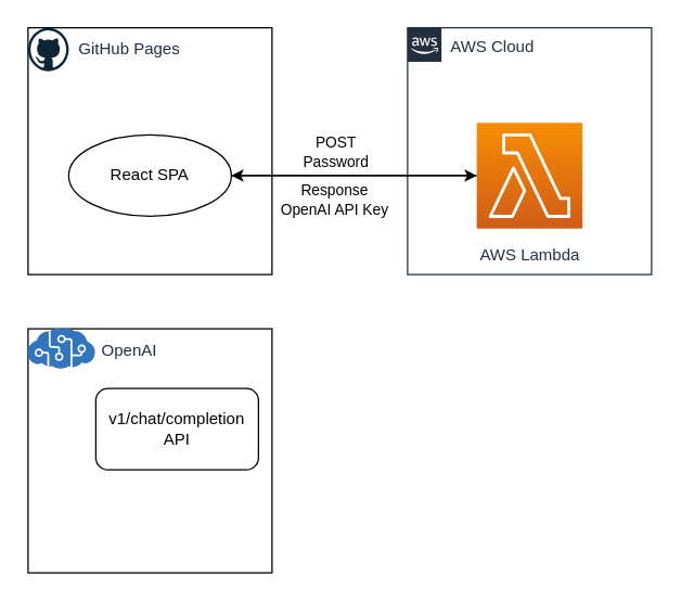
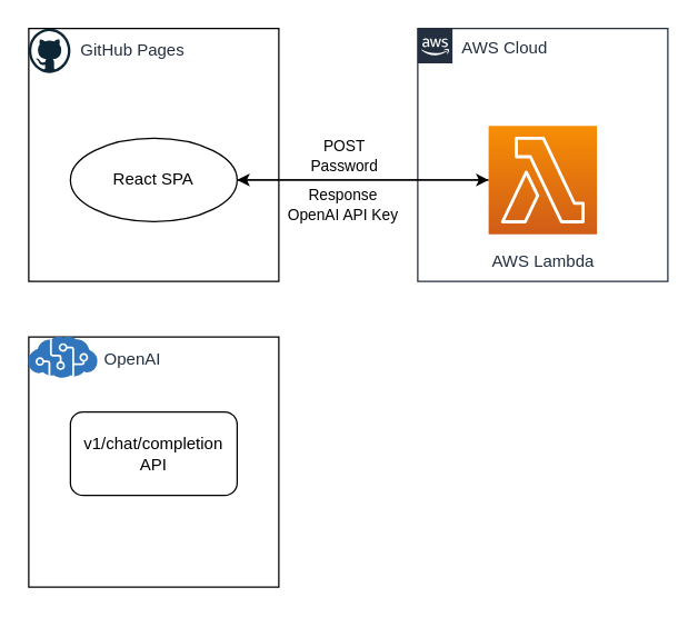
- <mxCell id="14" value="v1/chat/completion&lt;br&gt;API" style="rounded=1;whiteSpace=wrap;html=1;fillColor=none;" vertex="1" parent="1"><mxGeometry x="70" y="286" width="120" height="60" as="geometry" /></mxCell>
+ <mxCell id="14" value="v1/chat/completion&lt;br&gt;API" style="rounded=1;whiteSpace=wrap;html=1;fillColor=none;" vertex="1" parent="1"><mxGeometry x="50" y="296" width="120" height="60" as="geometry" /></mxCell>
